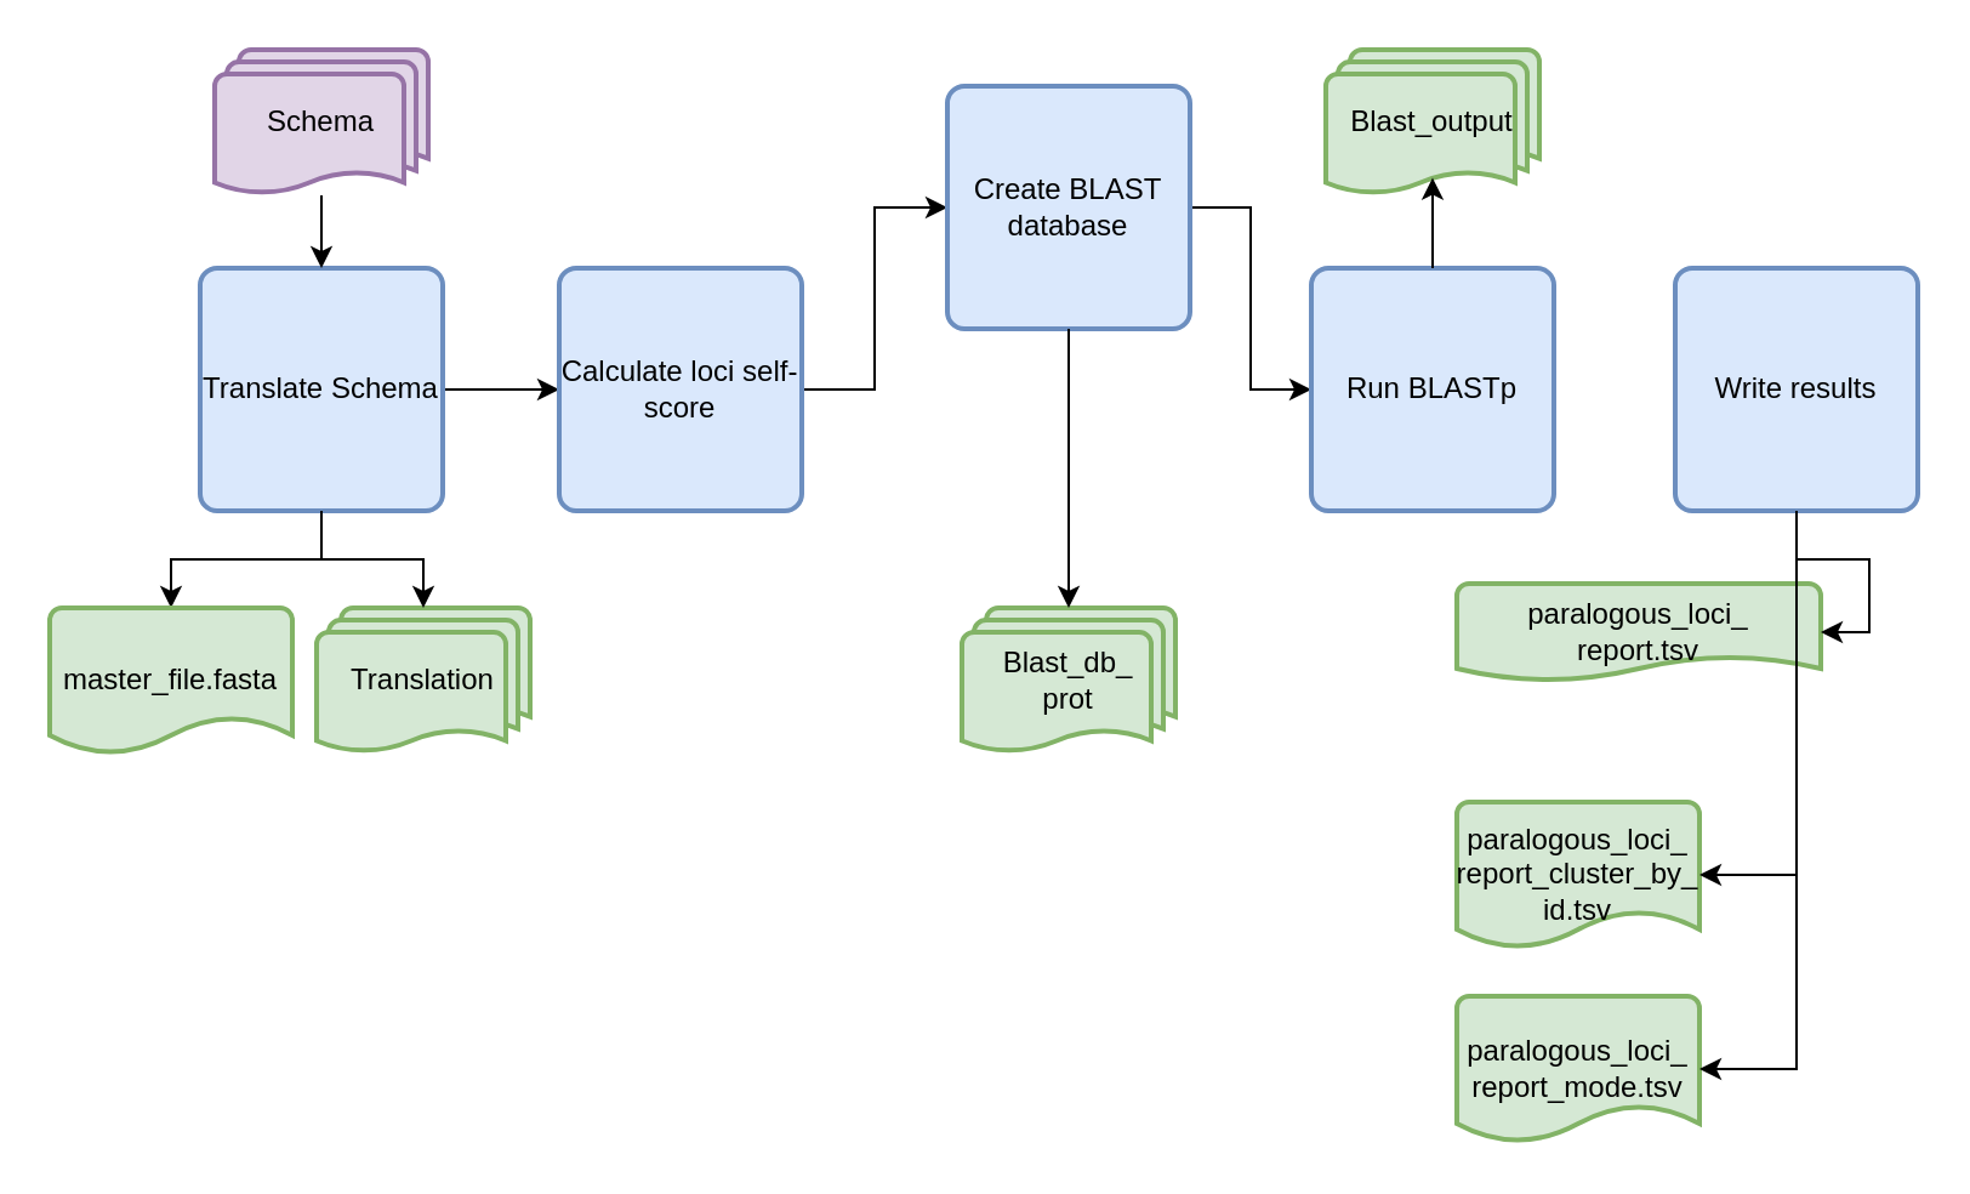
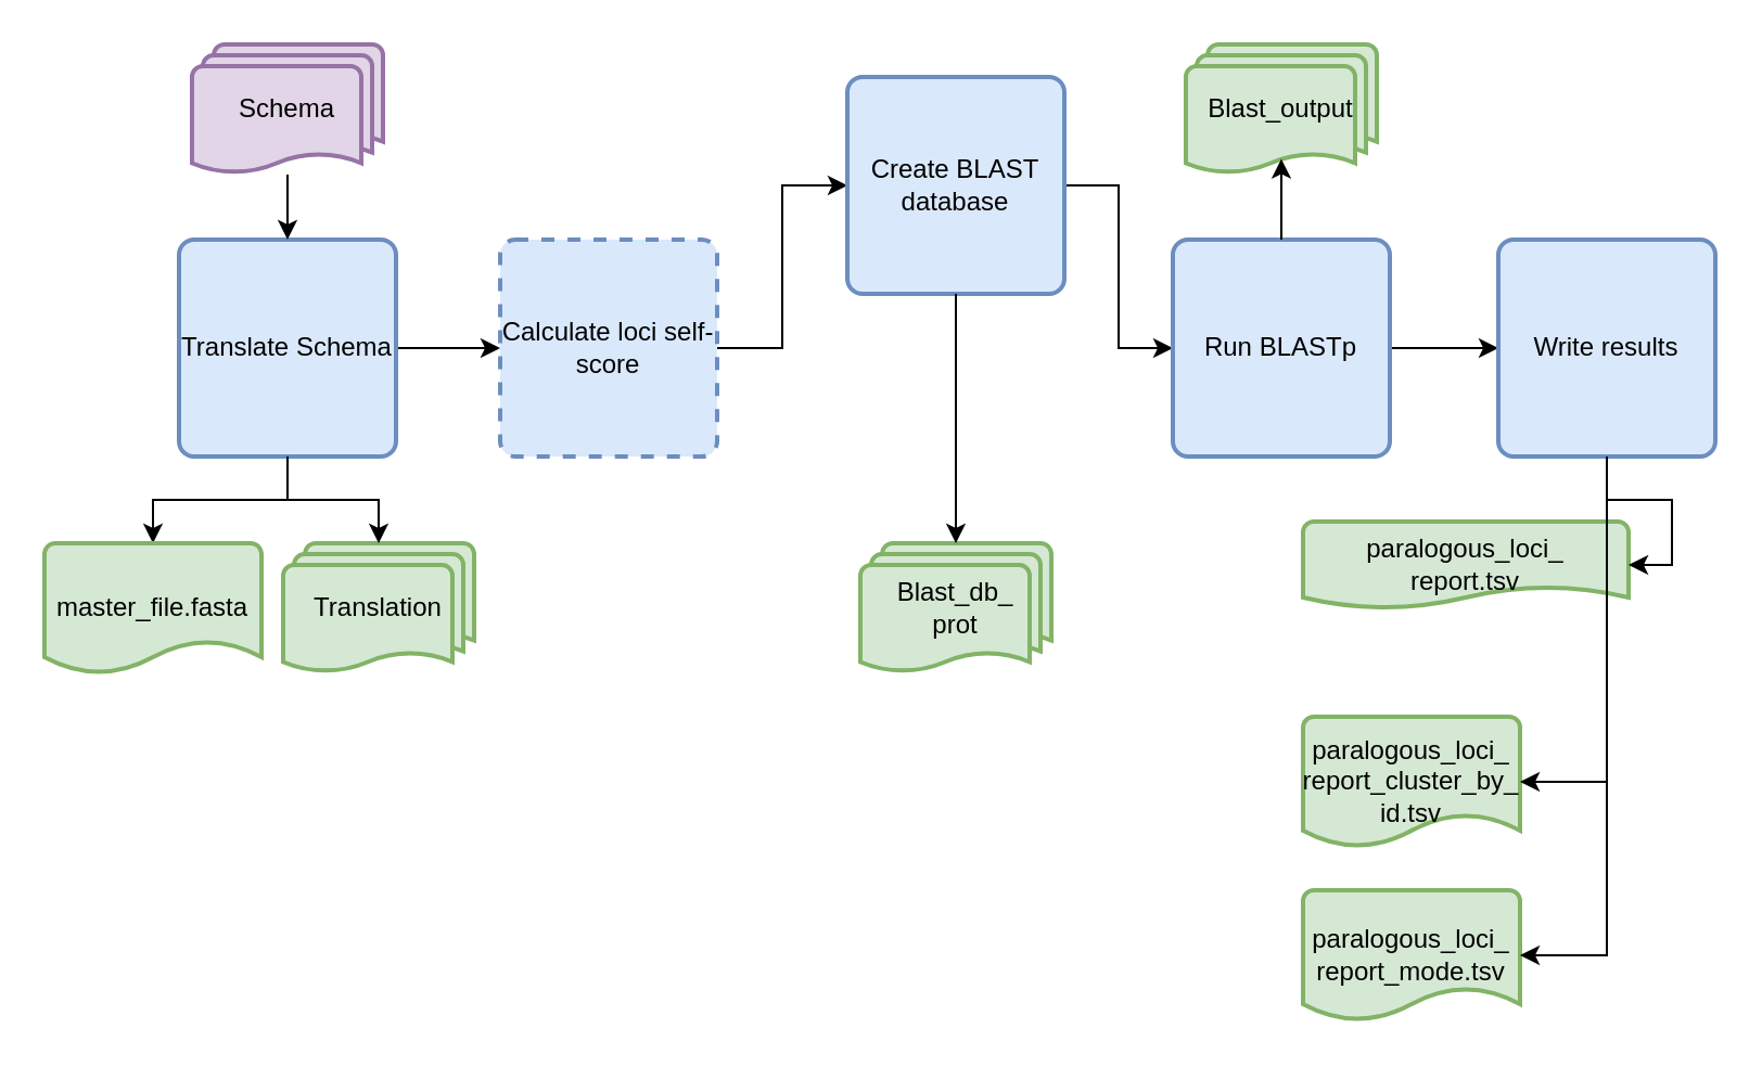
- <mxCell id="8" value="Calculate loci self-score" style="rounded=1;whiteSpace=wrap;html=1;absoluteArcSize=1;arcSize=14;strokeWidth=2;fillColor=#dae8fc;strokeColor=#6c8ebf;" vertex="1" parent="1"><mxGeometry x="230" y="110" width="100" height="100" as="geometry" /></mxCell>
+ <mxCell id="8" value="Calculate loci self-score" style="rounded=1;whiteSpace=wrap;html=1;absoluteArcSize=1;arcSize=14;strokeWidth=2;fillColor=#dae8fc;strokeColor=#6c8ebf;dashed=1;" vertex="1" parent="1"><mxGeometry x="230" y="110" width="100" height="100" as="geometry" /></mxCell>
+ <mxCell id="11" style="edgeStyle=orthogonalEdgeStyle;rounded=0;orthogonalLoop=1;jettySize=auto;html=1;entryX=0;entryY=0.5;entryDx=0;entryDy=0;" edge="1" parent="1" source="12" target="13"><mxGeometry relative="1" as="geometry" /></mxCell>
